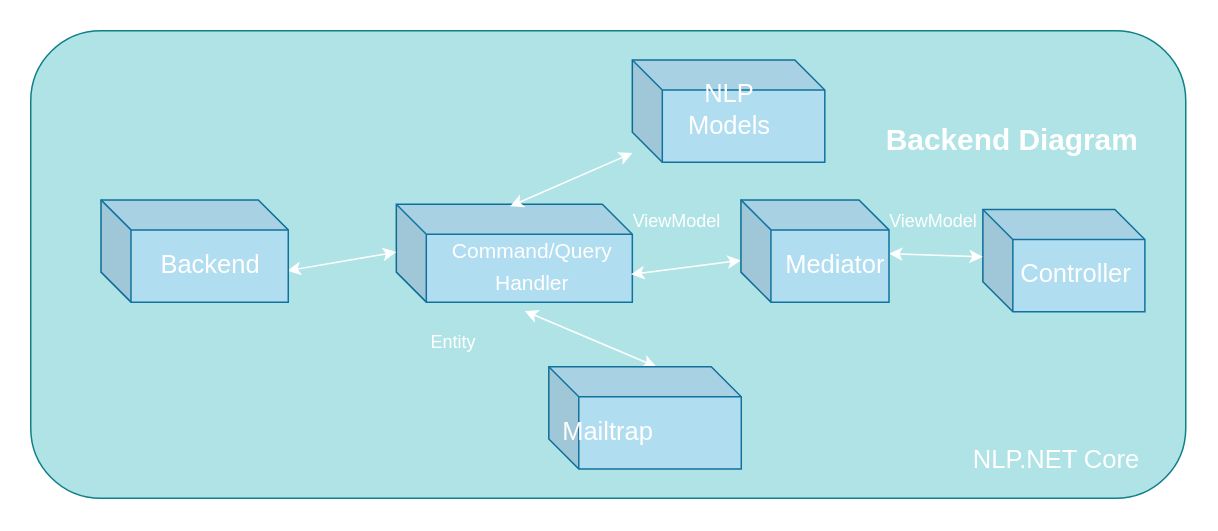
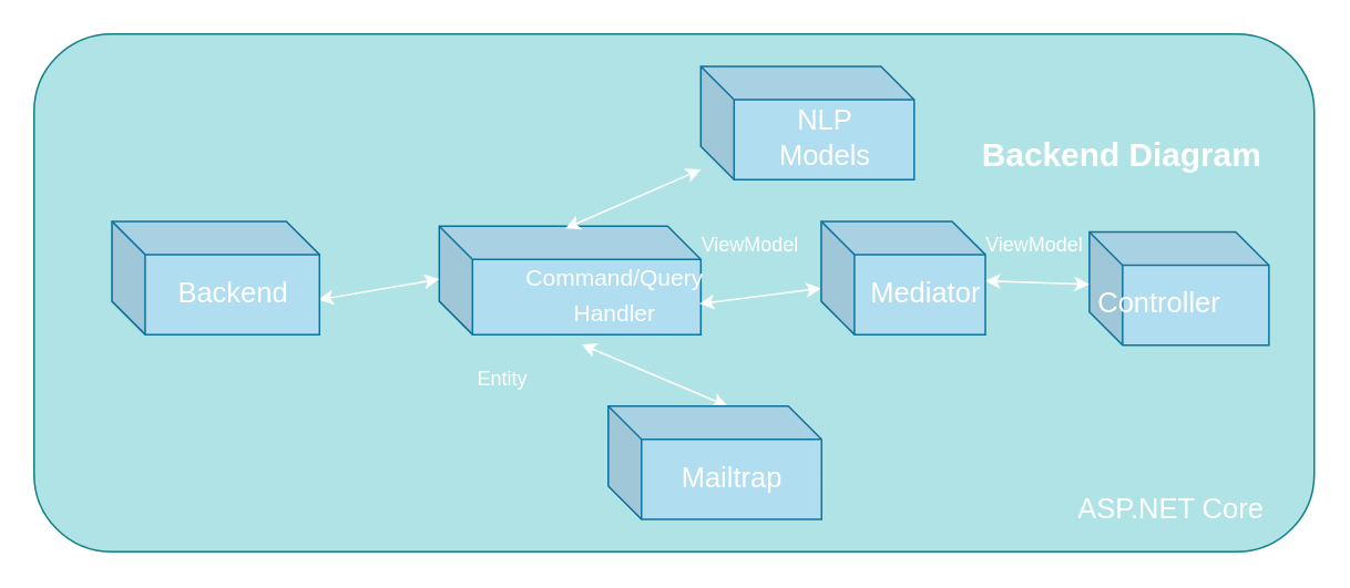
- <mxCell id="17" value="NLP Models" style="text;html=1;strokeColor=none;fillColor=none;align=center;verticalAlign=middle;whiteSpace=wrap;rounded=0;fontSize=17;fontColor=#FFFFFF;" vertex="1" parent="15"><mxGeometry x="32.781" y="19.219" width="64.167" height="29.219" as="geometry" /></mxCell>
+ <mxCell id="17" value="NLP Models" style="text;html=1;strokeColor=none;fillColor=none;align=center;verticalAlign=middle;whiteSpace=wrap;rounded=0;fontSize=17;fontColor=#FFFFFF;" vertex="1" parent="15"><mxGeometry x="42.781" y="29.219" width="64.167" height="29.219" as="geometry" /></mxCell>
- <mxCell id="8" value="&lt;font style=&quot;font-size: 14px;&quot;&gt;Command/Query Handler&lt;/font&gt;" style="text;html=1;strokeColor=none;fillColor=none;align=center;verticalAlign=middle;whiteSpace=wrap;rounded=0;fontSize=17;fontColor=#FFFFFF;" vertex="1" parent="4"><mxGeometry x="293.506" y="141.972" width="81.099" height="29.22" as="geometry" /></mxCell>
+ <mxCell id="8" value="&lt;font style=&quot;font-size: 14px;&quot;&gt;Command/Query Handler&lt;/font&gt;" style="text;html=1;strokeColor=none;fillColor=none;align=center;verticalAlign=middle;whiteSpace=wrap;rounded=0;fontSize=17;fontColor=#FFFFFF;" vertex="1" parent="4"><mxGeometry x="308.506" y="141.972" width="81.099" height="29.22" as="geometry" /></mxCell>
- <mxCell id="11" value="Controller" style="text;html=1;strokeColor=none;fillColor=none;align=center;verticalAlign=middle;whiteSpace=wrap;rounded=0;fontSize=17;fontColor=#FFFFFF;" vertex="1" parent="9"><mxGeometry x="30.22" y="21.775" width="64.167" height="29.219" as="geometry" /></mxCell>
+ <mxCell id="11" value="Controller" style="text;html=1;strokeColor=none;fillColor=none;align=center;verticalAlign=middle;whiteSpace=wrap;rounded=0;fontSize=17;fontColor=#FFFFFF;" vertex="1" parent="9"><mxGeometry x="10.22" y="21.775" width="64.167" height="29.219" as="geometry" /></mxCell>
- <mxCell id="28" value="Mailtrap" style="text;html=1;strokeColor=none;fillColor=none;align=center;verticalAlign=middle;whiteSpace=wrap;rounded=0;fontSize=17;fontColor=#FFFFFF;" vertex="1" parent="4"><mxGeometry x="353.135" y="253.231" width="64.167" height="29.219" as="geometry" /></mxCell>
+ <mxCell id="28" value="Mailtrap" style="text;html=1;strokeColor=none;fillColor=none;align=center;verticalAlign=middle;whiteSpace=wrap;rounded=0;fontSize=17;fontColor=#FFFFFF;" vertex="1" parent="4"><mxGeometry x="388.135" y="253.231" width="64.167" height="29.219" as="geometry" /></mxCell>
- <mxCell id="14" value="&lt;font color=&quot;#ffffff&quot;&gt;NLP.NET Core&lt;/font&gt;" style="text;html=1;strokeColor=none;fillColor=none;align=center;verticalAlign=middle;whiteSpace=wrap;rounded=0;fontSize=17;fontColor=#000000;" vertex="1" parent="4"><mxGeometry x="620.278" y="272.708" width="128.333" height="29.219" as="geometry" /></mxCell>
+ <mxCell id="14" value="&lt;font color=&quot;#ffffff&quot;&gt;ASP.NET Core&lt;/font&gt;" style="text;html=1;strokeColor=none;fillColor=none;align=center;verticalAlign=middle;whiteSpace=wrap;rounded=0;fontSize=17;fontColor=#000000;" vertex="1" parent="4"><mxGeometry x="620.278" y="272.708" width="128.333" height="29.219" as="geometry" /></mxCell>
